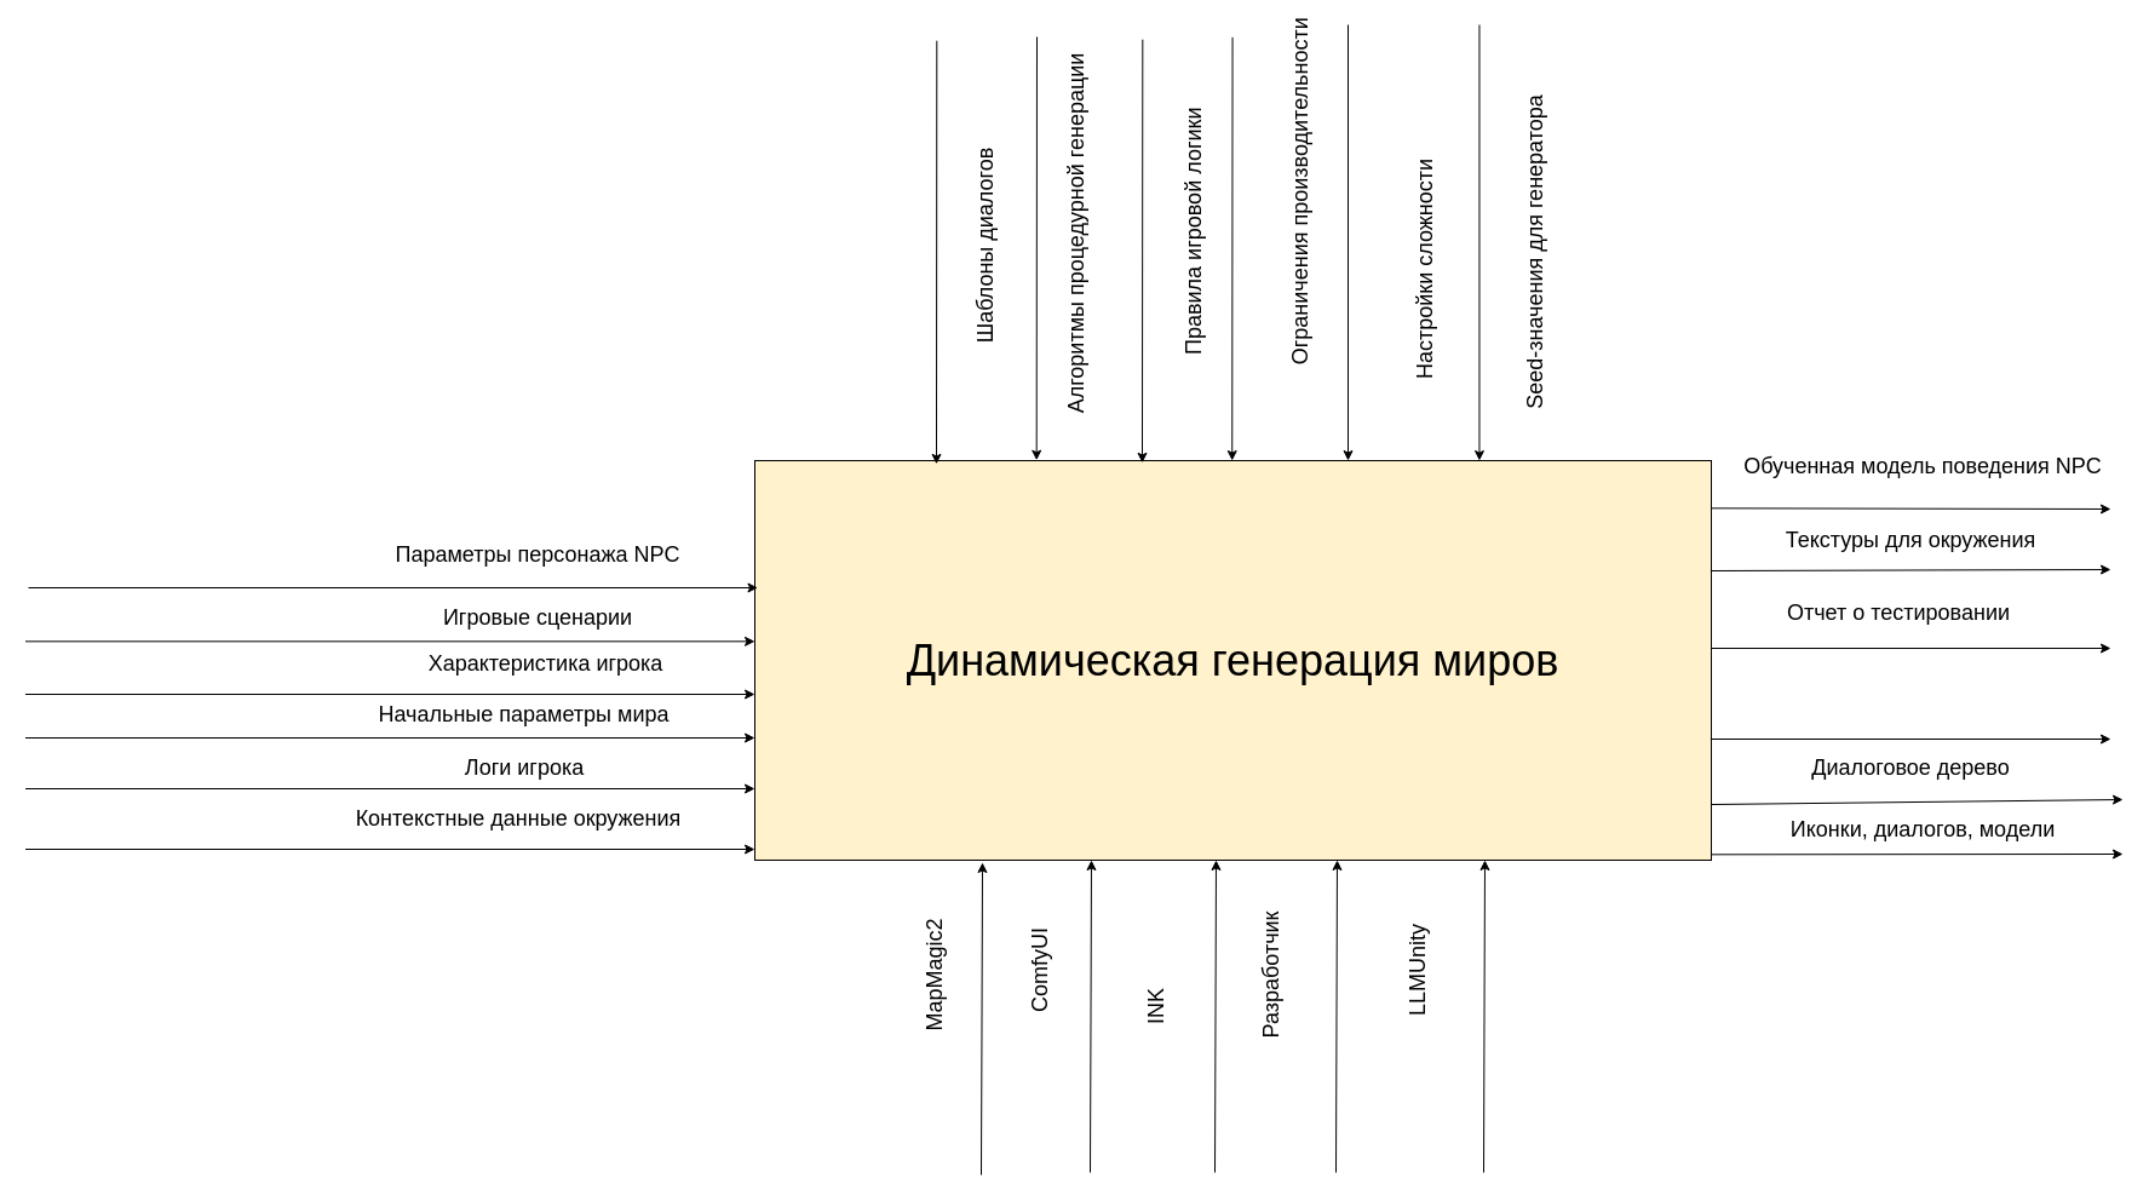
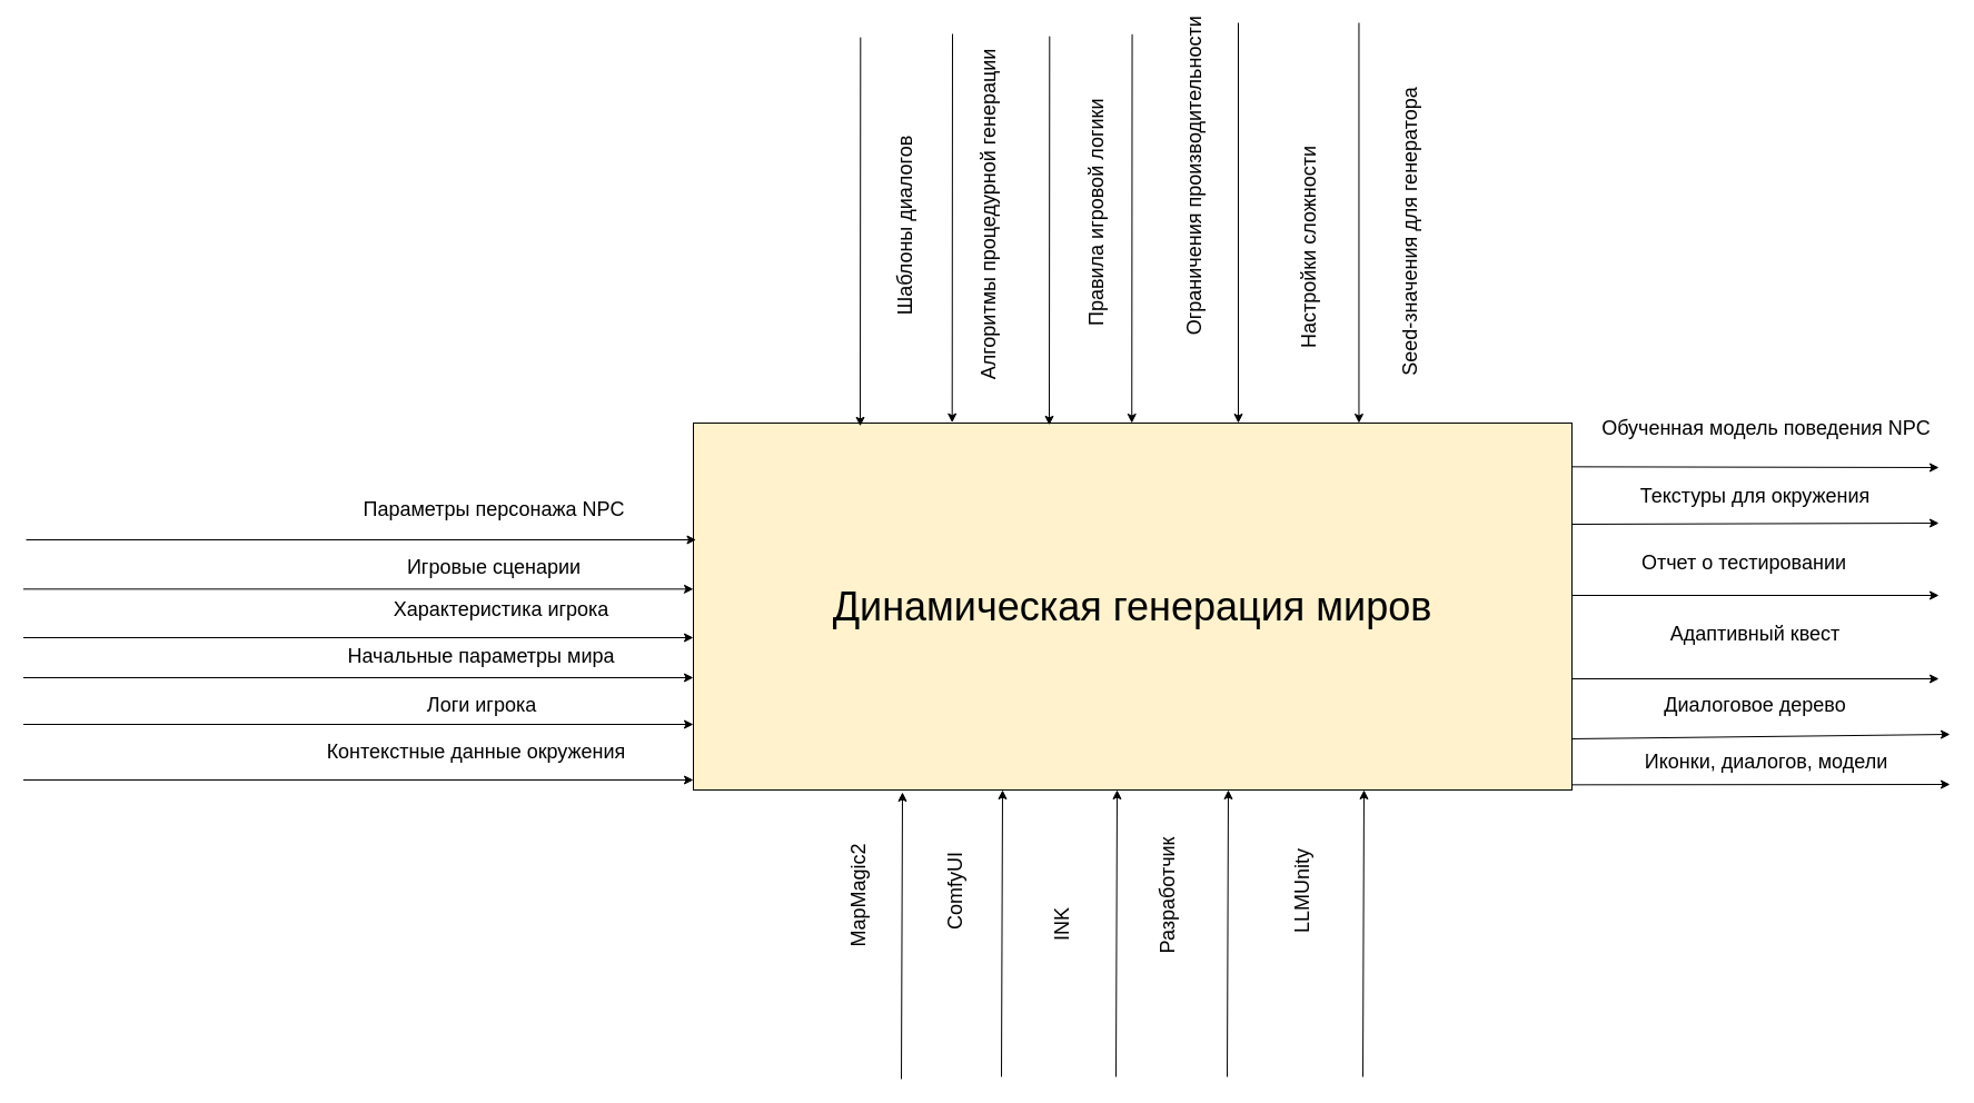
+ <mxCell id="24" value="&lt;span style=&quot;font-size: 18px;&quot;&gt;Адаптивный квест&lt;/span&gt;" style="text;html=1;align=center;verticalAlign=middle;whiteSpace=wrap;rounded=0;" parent="1" vertex="1"><mxGeometry x="1488" y="545" width="180" height="50" as="geometry" /></mxCell>
